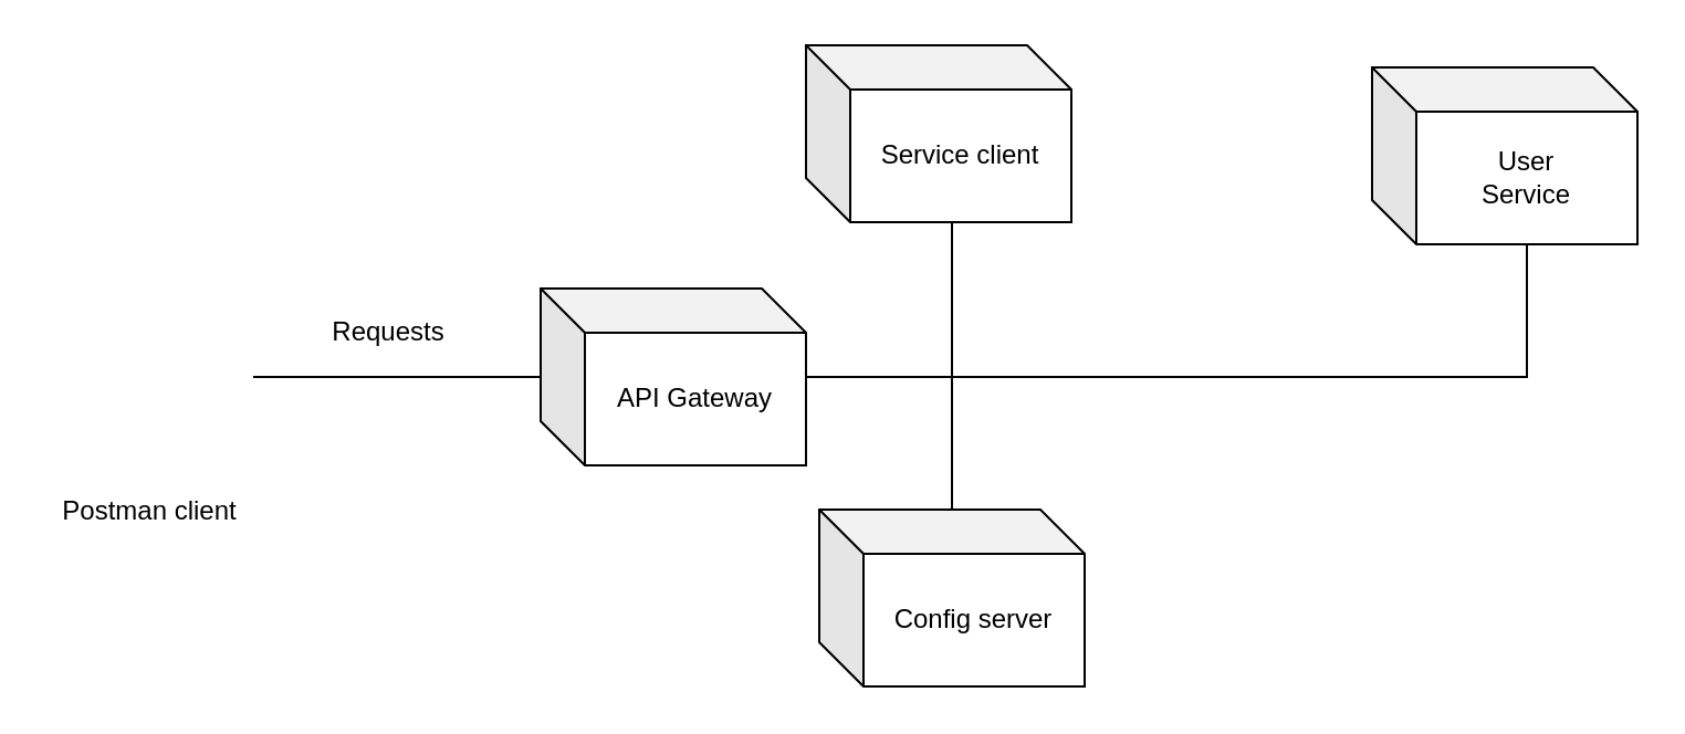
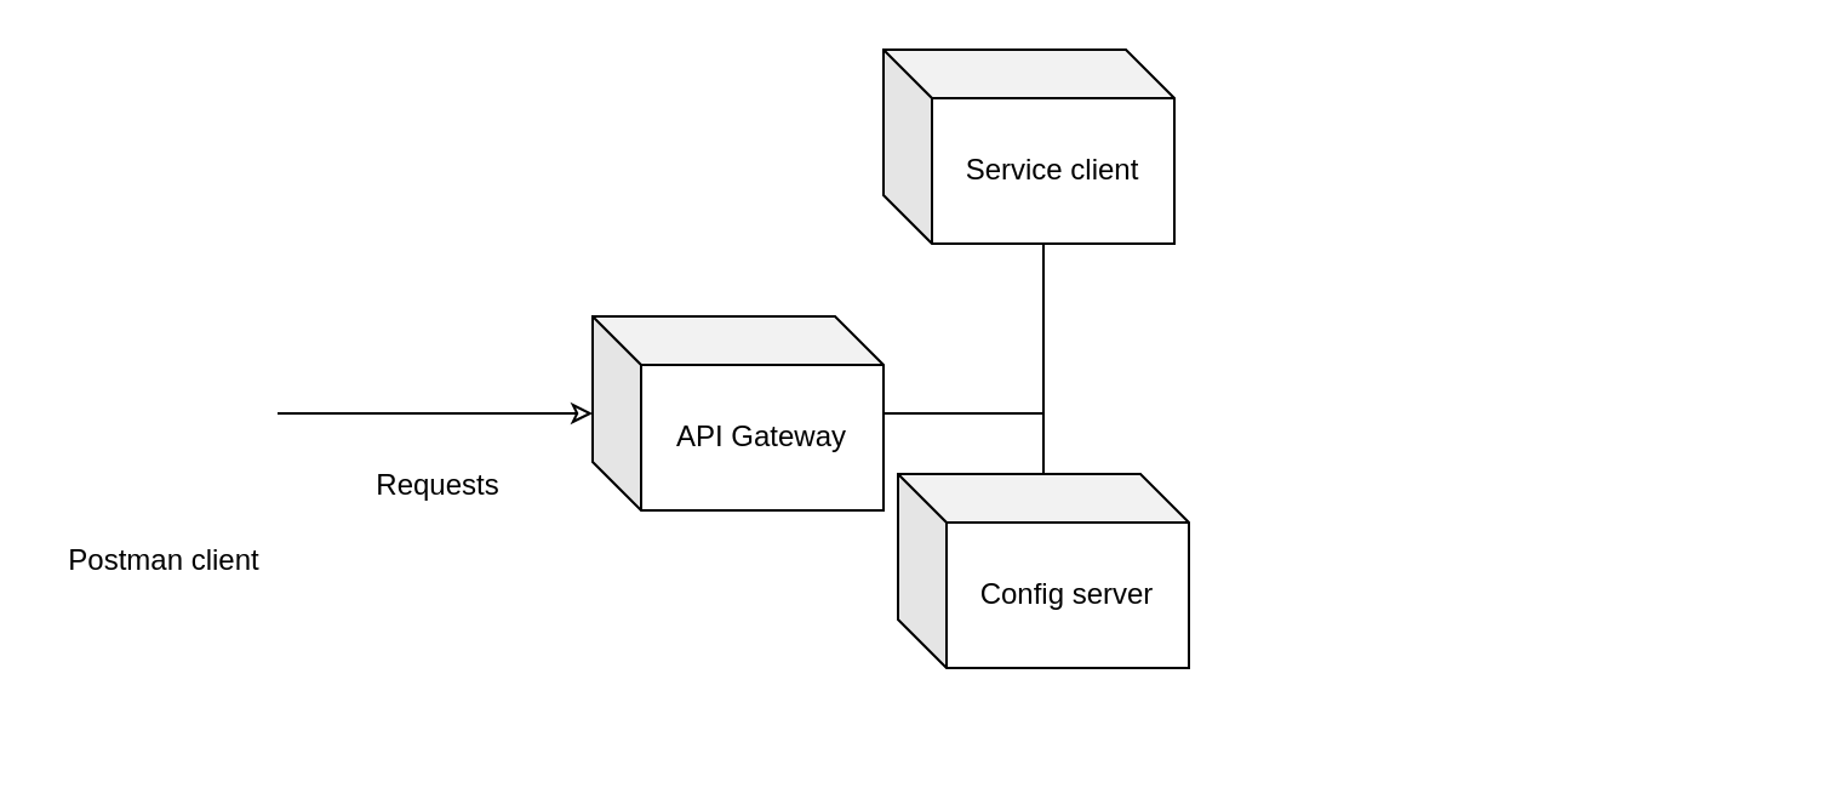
- <mxCell id="2" value="User&lt;br&gt;Service" style="shape=cube;whiteSpace=wrap;html=1;boundedLbl=1;backgroundOutline=1;darkOpacity=0.05;darkOpacity2=0.1;" vertex="1" parent="1"><mxGeometry x="620" y="30" width="120" height="80" as="geometry" /></mxCell>
- <mxCell id="11" value="Requests" style="text;html=1;align=center;verticalAlign=middle;resizable=0;points=[];autosize=1;strokeColor=none;fillColor=none;" vertex="1" parent="1"><mxGeometry x="140" y="140" width="70" height="20" as="geometry" /></mxCell>
+ <mxCell id="11" value="Requests" style="text;html=1;align=center;verticalAlign=middle;resizable=0;points=[];autosize=1;strokeColor=none;fillColor=none;" vertex="1" parent="1"><mxGeometry x="145" y="190" width="70" height="20" as="geometry" /></mxCell>
- <mxCell id="9" style="edgeStyle=orthogonalEdgeStyle;rounded=0;orthogonalLoop=1;jettySize=auto;html=1;endArrow=none;endFill=0;" edge="1" parent="1" source="10" target="5"><mxGeometry relative="1" as="geometry" /></mxCell>
+ <mxCell id="9" style="edgeStyle=orthogonalEdgeStyle;rounded=0;orthogonalLoop=1;jettySize=auto;html=1;endArrow=classic;endFill=0;" edge="1" parent="1" source="10" target="5"><mxGeometry relative="1" as="geometry" /></mxCell>
- <mxCell id="4" style="edgeStyle=orthogonalEdgeStyle;rounded=0;orthogonalLoop=1;jettySize=auto;html=1;entryX=0;entryY=0;entryDx=70;entryDy=80;entryPerimeter=0;endArrow=none;endFill=0;" edge="1" parent="1" source="5" target="2"><mxGeometry relative="1" as="geometry" /></mxCell>
- <mxCell id="8" value="Config server" style="shape=cube;whiteSpace=wrap;html=1;boundedLbl=1;backgroundOutline=1;darkOpacity=0.05;darkOpacity2=0.1;" vertex="1" parent="1"><mxGeometry x="370" y="230" width="120" height="80" as="geometry" /></mxCell>
+ <mxCell id="8" value="Config server" style="shape=cube;whiteSpace=wrap;html=1;boundedLbl=1;backgroundOutline=1;darkOpacity=0.05;darkOpacity2=0.1;" vertex="1" parent="1"><mxGeometry x="370" y="195" width="120" height="80" as="geometry" /></mxCell>
